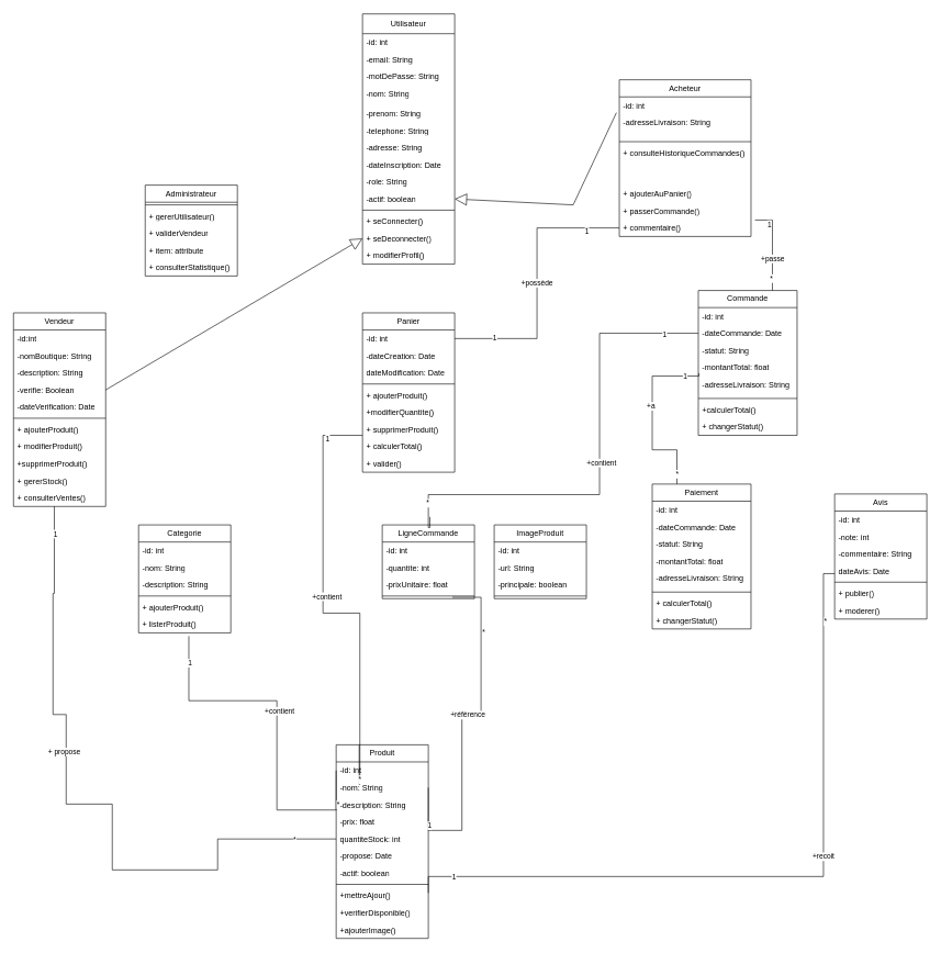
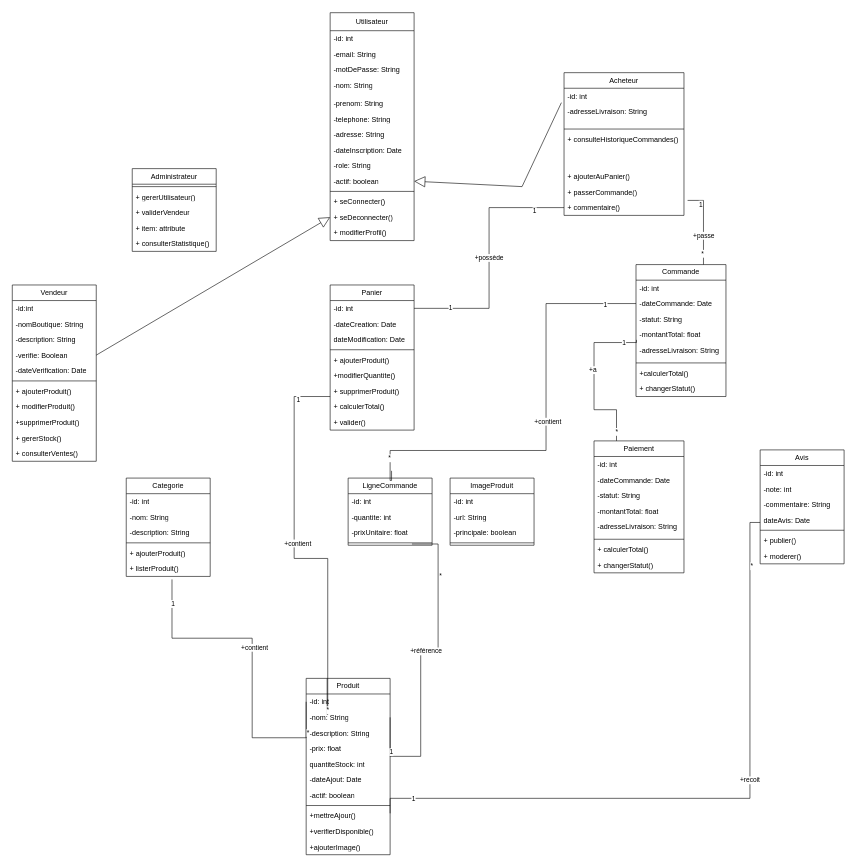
- <mxCell id="110" value="" style="endArrow=none;html=1;edgeStyle=orthogonalEdgeStyle;rounded=0;entryX=0;entryY=0.5;entryDx=0;entryDy=0;" parent="1" target="101" edge="1" source="42"><mxGeometry relative="1" as="geometry"><mxPoint x="80" y="780" as="sourcePoint" /><mxPoint x="340" y="1333" as="targetPoint" /><Array as="points"><mxPoint x="82" y="900" /><mxPoint x="80" y="900" /><mxPoint x="80" y="1084" /><mxPoint x="100" y="1084" /><mxPoint x="100" y="1220" /><mxPoint x="170" y="1220" /><mxPoint x="170" y="1320" /><mxPoint x="330" y="1320" /><mxPoint x="330" y="1273" /></Array></mxGeometry></mxCell>
- <mxCell id="111" value="+ propose" style="edgeLabel;html=1;align=center;verticalAlign=middle;resizable=0;points=[];" parent="110" vertex="1" connectable="0"><mxGeometry x="-0.235" y="-4" relative="1" as="geometry"><mxPoint as="offset" /></mxGeometry></mxCell>
- <mxCell id="112" value="1" style="edgeLabel;html=1;align=center;verticalAlign=middle;resizable=0;points=[];" parent="110" vertex="1" connectable="0"><mxGeometry x="-0.923" y="1" relative="1" as="geometry"><mxPoint y="1" as="offset" /></mxGeometry></mxCell>
- <mxCell id="113" value="*" style="edgeLabel;html=1;align=center;verticalAlign=middle;resizable=0;points=[];" parent="110" vertex="1" connectable="0"><mxGeometry x="0.875" y="-1" relative="1" as="geometry"><mxPoint as="offset" /></mxGeometry></mxCell>
- <mxCell id="102" value="-propose: Date" style="text;strokeColor=none;fillColor=none;align=left;verticalAlign=top;spacingLeft=4;spacingRight=4;overflow=hidden;rotatable=0;points=[[0,0.5],[1,0.5]];portConstraint=eastwest;whiteSpace=wrap;html=1;" parent="96" vertex="1"><mxGeometry y="156" width="140" height="26" as="geometry" /></mxCell>
+ <mxCell id="102" value="-dateAjout: Date" style="text;strokeColor=none;fillColor=none;align=left;verticalAlign=top;spacingLeft=4;spacingRight=4;overflow=hidden;rotatable=0;points=[[0,0.5],[1,0.5]];portConstraint=eastwest;whiteSpace=wrap;html=1;" parent="96" vertex="1"><mxGeometry y="156" width="140" height="26" as="geometry" /></mxCell>
